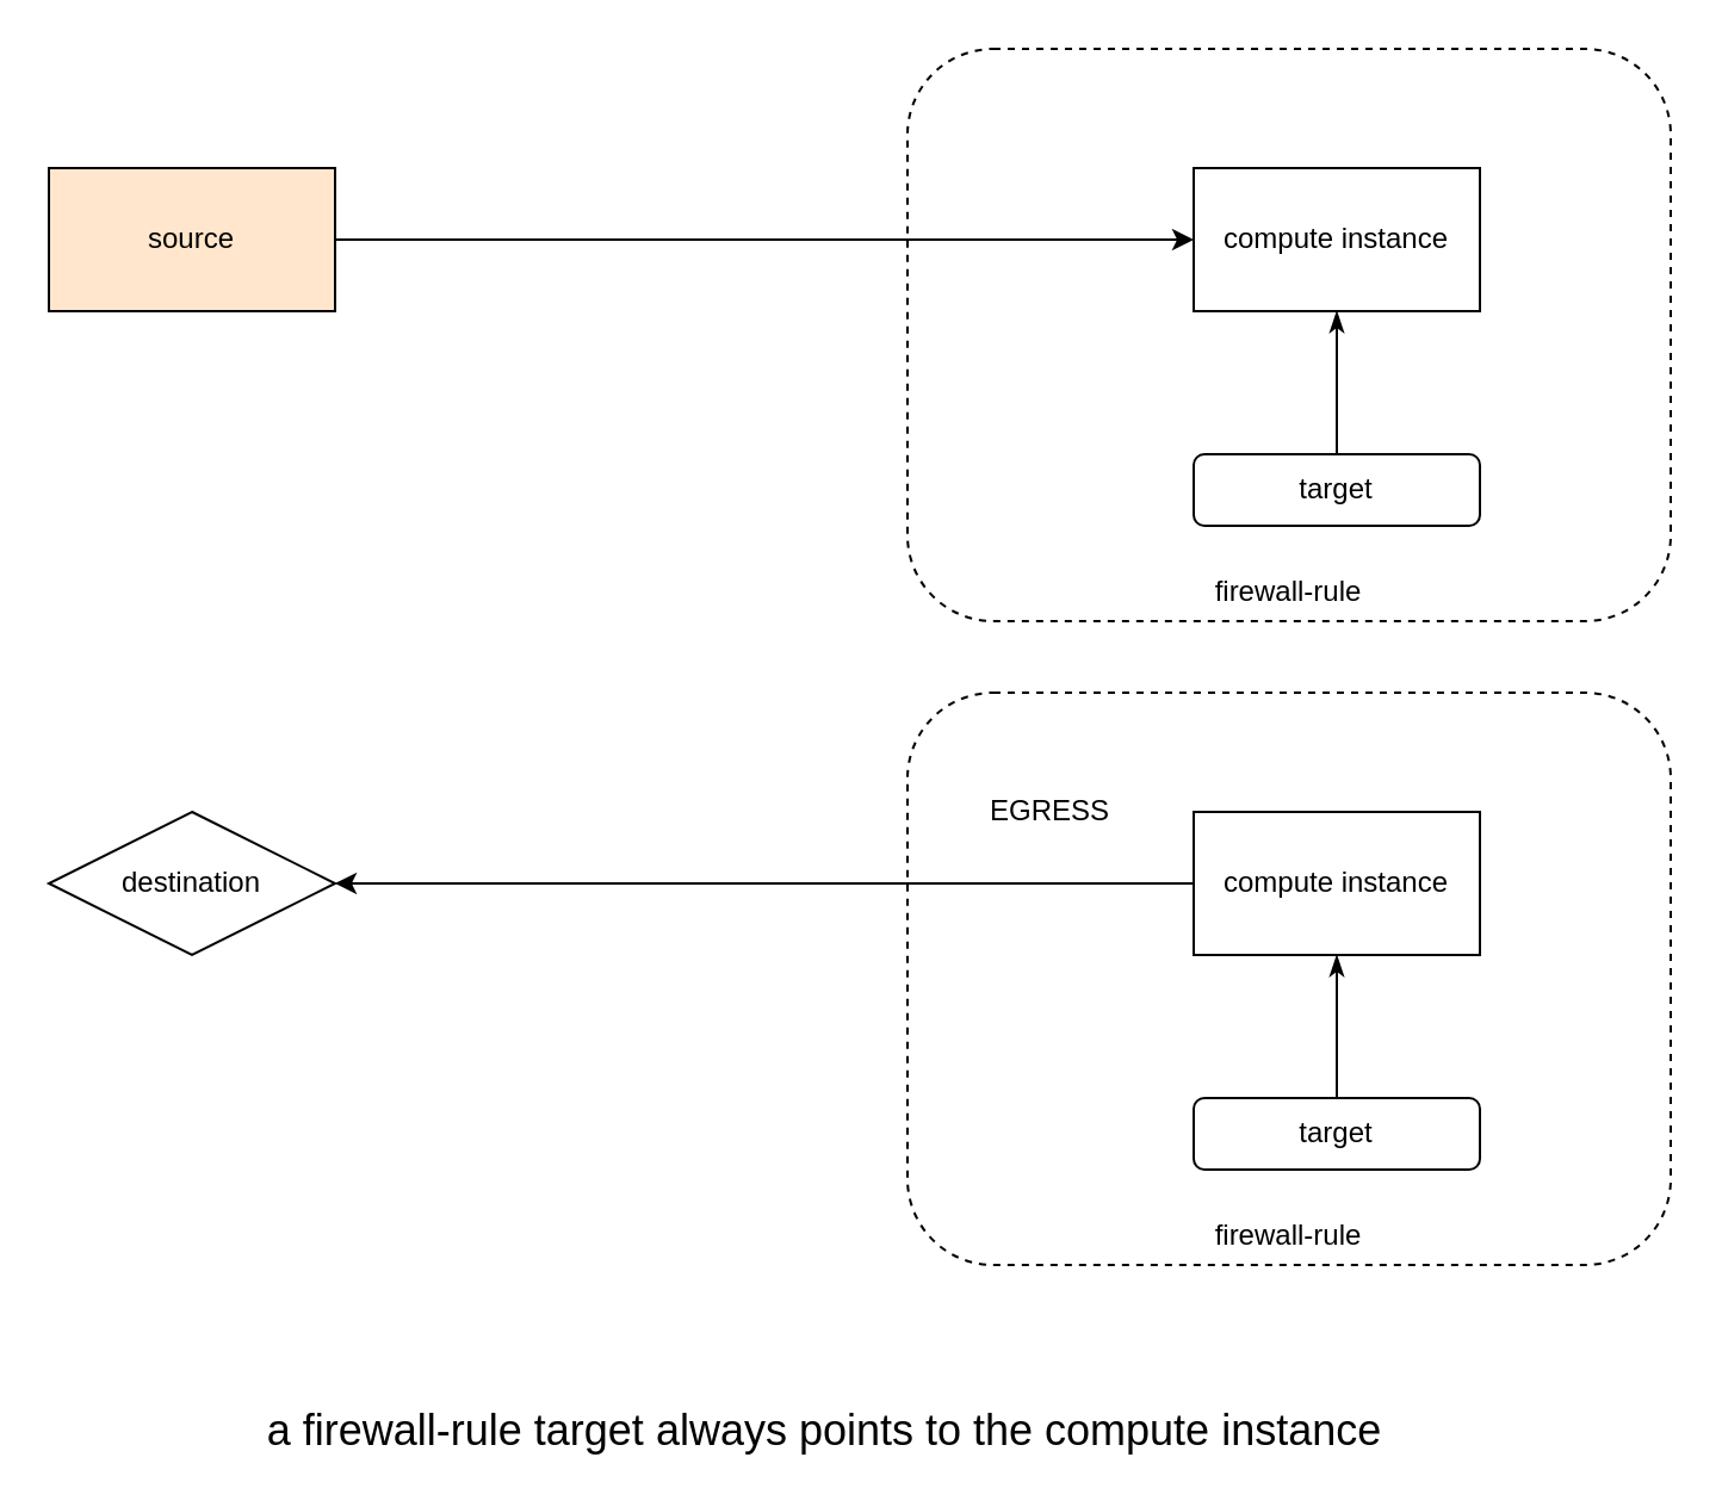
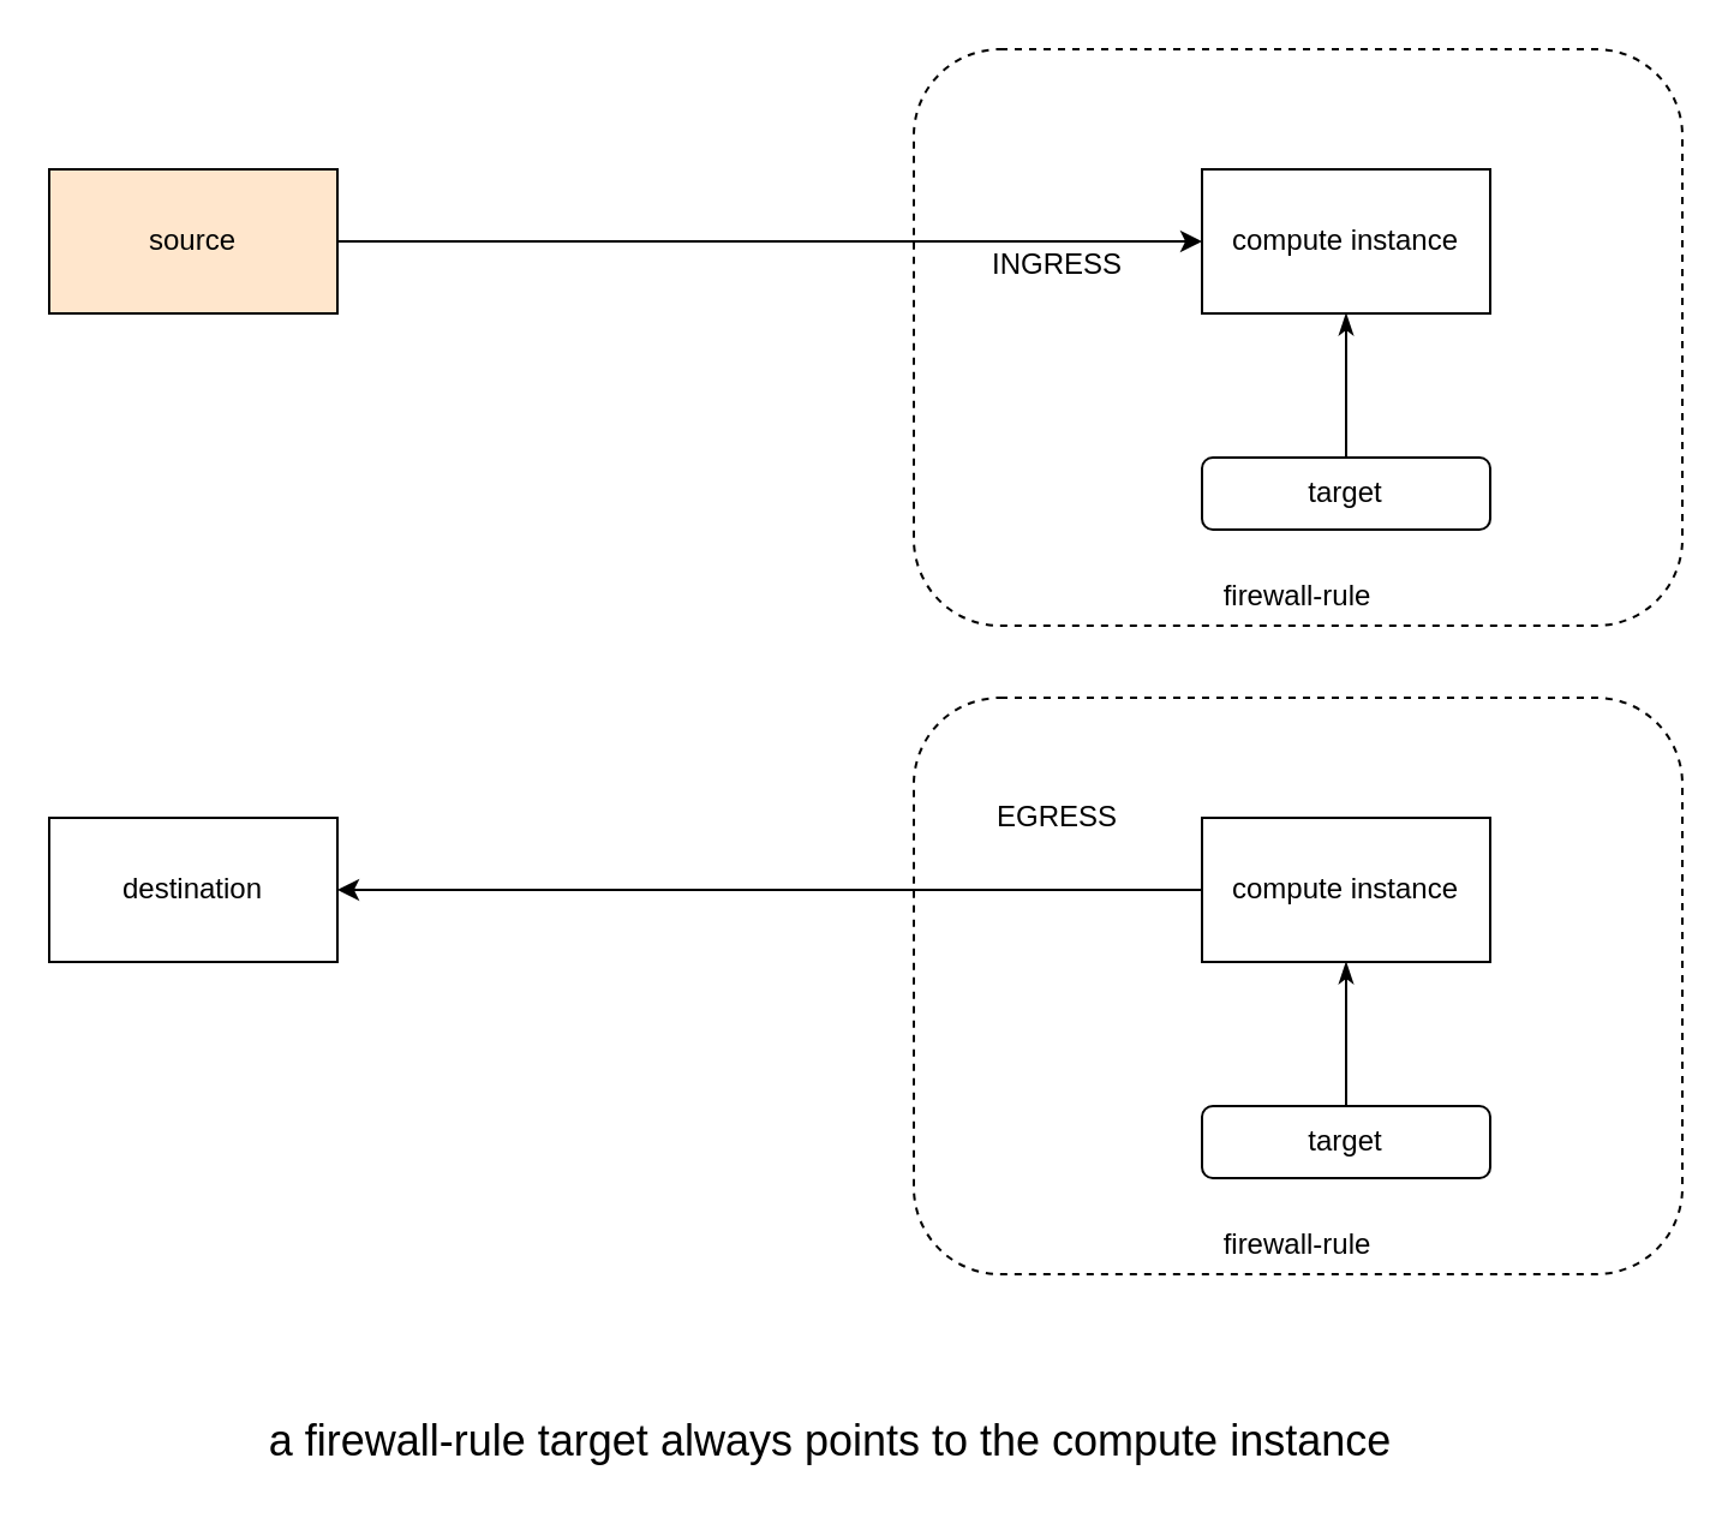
+ <mxCell id="7" value="INGRESS" style="text;html=1;strokeColor=none;fillColor=none;align=center;verticalAlign=middle;whiteSpace=wrap;rounded=0;" vertex="1" parent="1"><mxGeometry x="420" y="100" width="40" height="20" as="geometry" /></mxCell>
- <mxCell id="11" value="destination" style="rhombus;whiteSpace=wrap;html=1;" vertex="1" parent="1"><mxGeometry x="20" y="340" width="120" height="60" as="geometry" /></mxCell>
+ <mxCell id="11" value="destination" style="rounded=0;whiteSpace=wrap;html=1;" vertex="1" parent="1"><mxGeometry x="20" y="340" width="120" height="60" as="geometry" /></mxCell>
